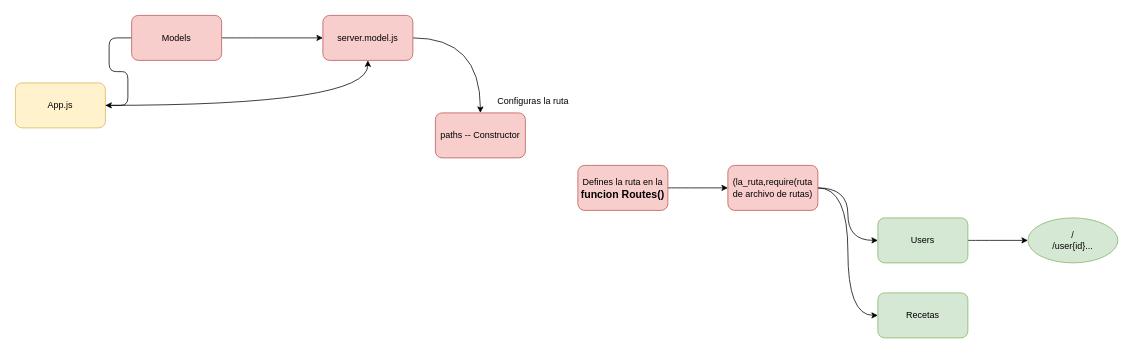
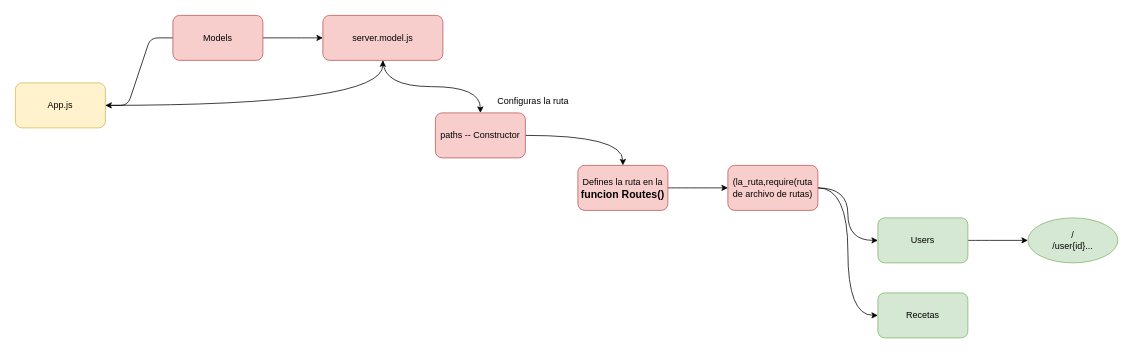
- <mxCell id="4" value="Models" style="rounded=1;whiteSpace=wrap;html=1;fillColor=#f8cecc;strokeColor=#b85450;" parent="1" vertex="1"><mxGeometry x="175" y="20" width="120" height="60" as="geometry" /></mxCell>
+ <mxCell id="4" value="Models" style="rounded=1;whiteSpace=wrap;html=1;fillColor=#f8cecc;strokeColor=#b85450;" parent="1" vertex="1"><mxGeometry x="230" y="20" width="120" height="60" as="geometry" /></mxCell>
- <mxCell id="6" value="server.model.js" style="rounded=1;whiteSpace=wrap;html=1;fillColor=#f8cecc;strokeColor=#b85450;" parent="1" vertex="1"><mxGeometry x="430" y="20" width="120" height="60" as="geometry" /></mxCell>
+ <mxCell id="6" value="server.model.js" style="rounded=1;whiteSpace=wrap;html=1;fillColor=#f8cecc;strokeColor=#b85450;" parent="1" vertex="1"><mxGeometry x="430" y="20" width="160" height="60" as="geometry" /></mxCell>
+ <mxCell id="9" value="" style="edgeStyle=orthogonalEdgeStyle;curved=1;rounded=1;orthogonalLoop=1;jettySize=auto;html=1;" parent="1" source="10" target="13" edge="1"><mxGeometry relative="1" as="geometry" /></mxCell>
